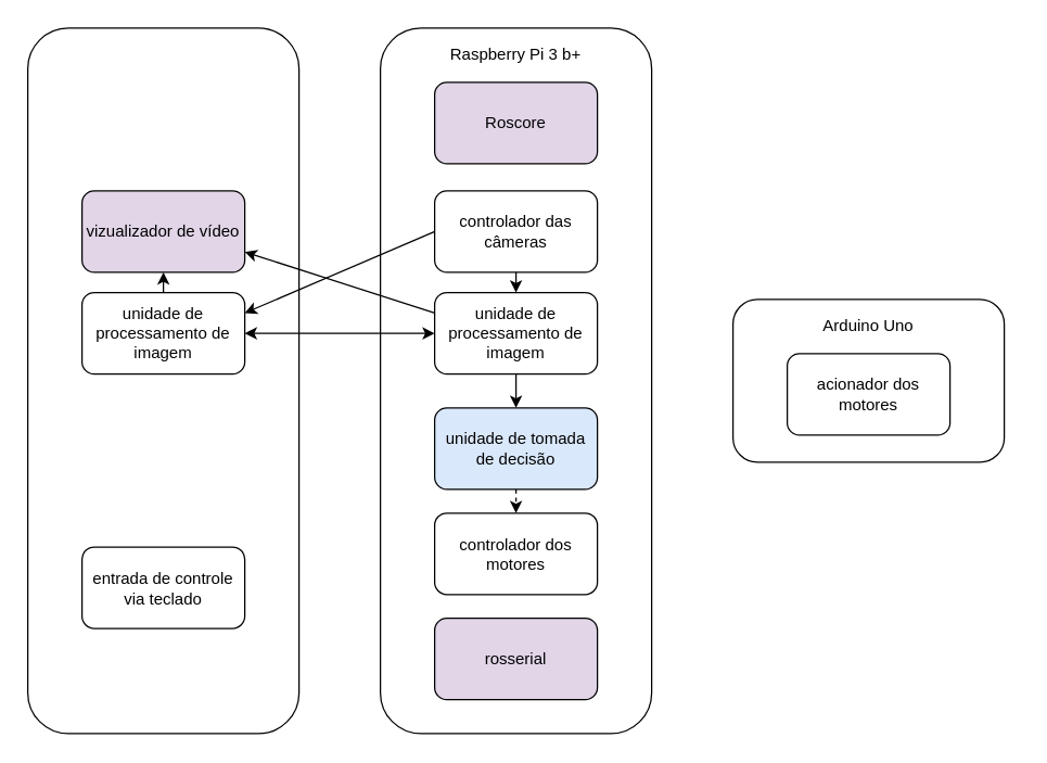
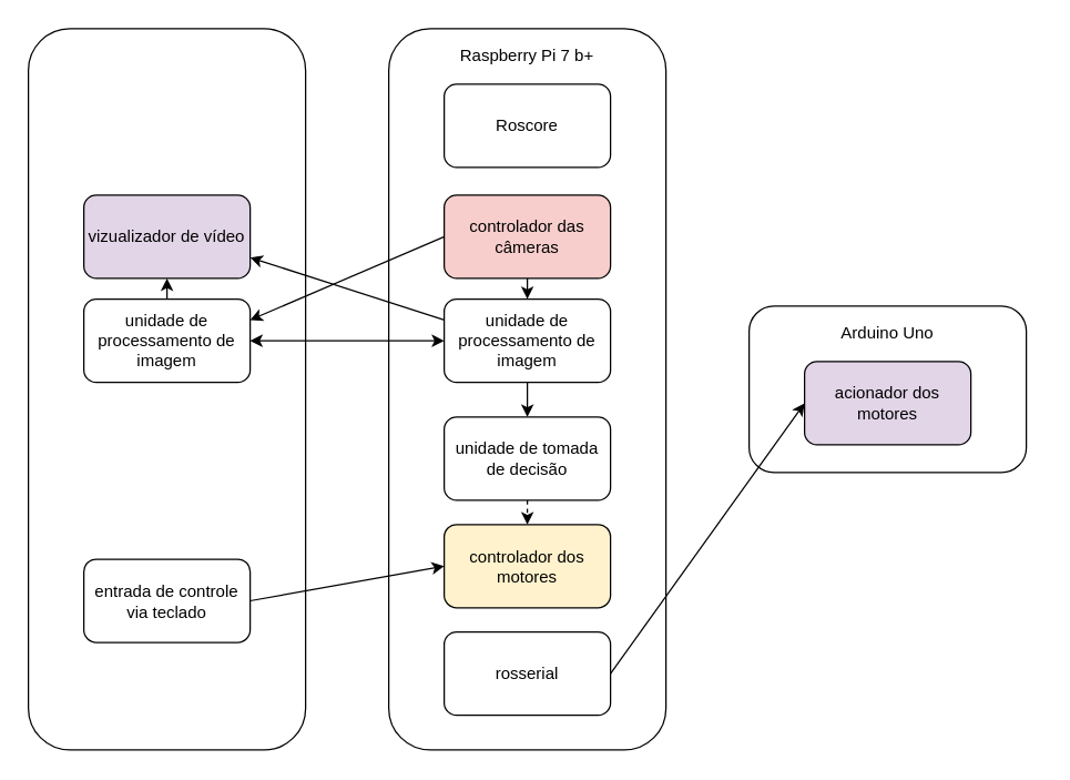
- <mxCell id="5" value="Raspberry Pi 3 b+ " style="text;html=1;strokeColor=none;fillColor=none;align=center;verticalAlign=middle;whiteSpace=wrap;rounded=0;" vertex="1" parent="1"><mxGeometry x="270" y="29.5" width="220" height="20" as="geometry" /></mxCell>
+ <mxCell id="5" value="Raspberry Pi 7 b+ " style="text;html=1;strokeColor=none;fillColor=none;align=center;verticalAlign=middle;whiteSpace=wrap;rounded=0;" vertex="1" parent="1"><mxGeometry x="270" y="29.5" width="220" height="20" as="geometry" /></mxCell>
- <mxCell id="23" value="Roscore" style="rounded=1;whiteSpace=wrap;html=1;fillColor=#e1d5e7;" vertex="1" parent="1"><mxGeometry x="320" y="60" width="120" height="60" as="geometry" /></mxCell>
+ <mxCell id="23" value="Roscore" style="rounded=1;whiteSpace=wrap;html=1;" vertex="1" parent="1"><mxGeometry x="320" y="60" width="120" height="60" as="geometry" /></mxCell>
- <mxCell id="12" value="controlador das câmeras" style="rounded=1;whiteSpace=wrap;html=1;" vertex="1" parent="1"><mxGeometry x="320" y="140" width="120" height="60" as="geometry" /></mxCell>
+ <mxCell id="12" value="controlador das câmeras" style="rounded=1;whiteSpace=wrap;html=1;fillColor=#f8cecc;" vertex="1" parent="1"><mxGeometry x="320" y="140" width="120" height="60" as="geometry" /></mxCell>
- <mxCell id="9" value="acionador dos motores" style="rounded=1;whiteSpace=wrap;html=1;" vertex="1" parent="1"><mxGeometry x="580" y="260" width="120" height="60" as="geometry" /></mxCell>
+ <mxCell id="9" value="acionador dos motores" style="rounded=1;whiteSpace=wrap;html=1;fillColor=#e1d5e7;" vertex="1" parent="1"><mxGeometry x="580" y="260" width="120" height="60" as="geometry" /></mxCell>
- <mxCell id="16" value="unidade de tomada de decisão" style="rounded=1;whiteSpace=wrap;html=1;fillColor=#dae8fc;" vertex="1" parent="1"><mxGeometry x="320" y="300" width="120" height="60" as="geometry" /></mxCell>
+ <mxCell id="16" value="unidade de tomada de decisão" style="rounded=1;whiteSpace=wrap;html=1;" vertex="1" parent="1"><mxGeometry x="320" y="300" width="120" height="60" as="geometry" /></mxCell>
+ <mxCell id="14" value="" style="endArrow=classic;html=1;entryX=0;entryY=0.5;entryDx=0;entryDy=0;exitX=1;exitY=0.5;exitDx=0;exitDy=0;" edge="1" parent="1" source="13" target="9"><mxGeometry width="50" height="50" relative="1" as="geometry"><mxPoint x="20" y="605" as="sourcePoint" /><mxPoint x="70" y="555" as="targetPoint" /></mxGeometry></mxCell>
- <mxCell id="8" value="controlador dos motores" style="rounded=1;whiteSpace=wrap;html=1;" vertex="1" parent="1"><mxGeometry x="320" y="377.5" width="120" height="60" as="geometry" /></mxCell>
+ <mxCell id="8" value="controlador dos motores" style="rounded=1;whiteSpace=wrap;html=1;fillColor=#fff2cc;" vertex="1" parent="1"><mxGeometry x="320" y="377.5" width="120" height="60" as="geometry" /></mxCell>
+ <mxCell id="15" value="" style="endArrow=classic;html=1;entryX=0;entryY=0.5;entryDx=0;entryDy=0;exitX=1;exitY=0.5;exitDx=0;exitDy=0;" edge="1" parent="1" source="6" target="8"><mxGeometry width="50" height="50" relative="1" as="geometry"><mxPoint x="20" y="617.5" as="sourcePoint" /><mxPoint x="70" y="567.5" as="targetPoint" /></mxGeometry></mxCell>
- <mxCell id="13" value="rosserial" style="rounded=1;whiteSpace=wrap;html=1;fillColor=#e1d5e7;" vertex="1" parent="1"><mxGeometry x="320" y="455" width="120" height="60" as="geometry" /></mxCell>
+ <mxCell id="13" value="rosserial" style="rounded=1;whiteSpace=wrap;html=1;" vertex="1" parent="1"><mxGeometry x="320" y="455" width="120" height="60" as="geometry" /></mxCell>
